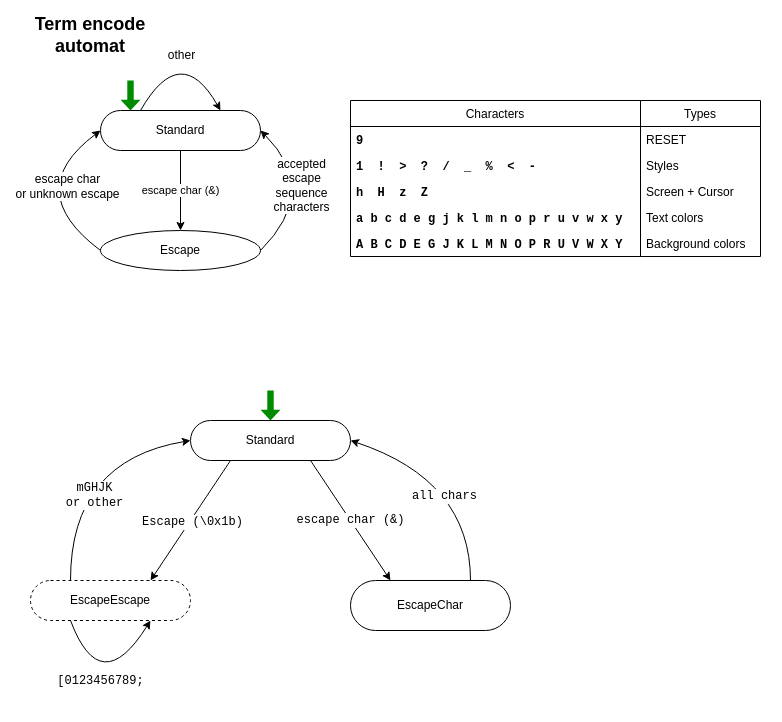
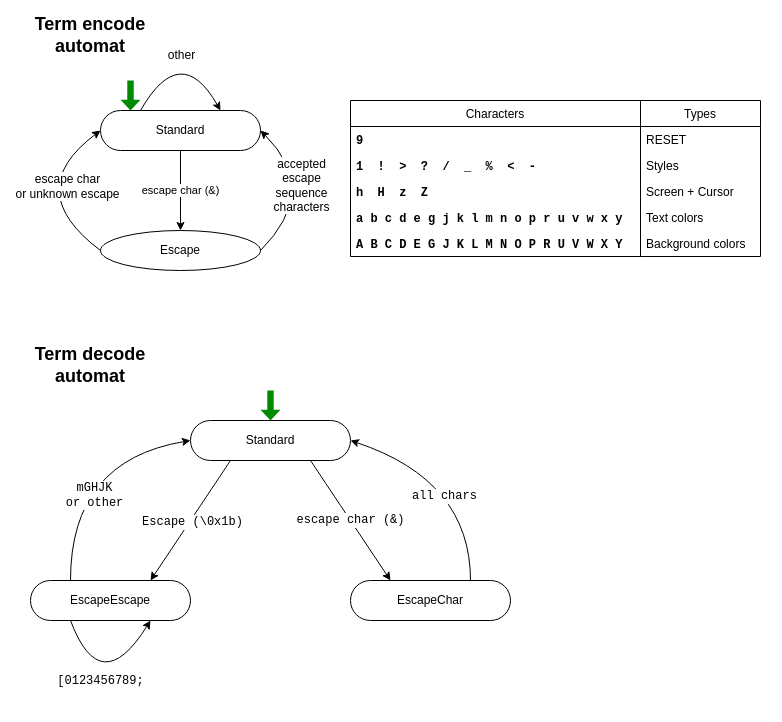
+ <mxCell id="24" value="Term decode automat" style="text;html=1;strokeColor=none;fillColor=none;align=center;verticalAlign=middle;whiteSpace=wrap;rounded=0;fontSize=18;fontStyle=1" vertex="1" parent="1"><mxGeometry x="30" y="350" width="120" height="30" as="geometry" /></mxCell>
- <mxCell id="31" value="EscapeEscape" style="rounded=1;whiteSpace=wrap;html=1;arcSize=50;dashed=1;" vertex="1" parent="1"><mxGeometry x="30" y="580" width="160" height="40" as="geometry" /></mxCell>
+ <mxCell id="31" value="EscapeEscape" style="rounded=1;whiteSpace=wrap;html=1;arcSize=50;" vertex="1" parent="1"><mxGeometry x="30" y="580" width="160" height="40" as="geometry" /></mxCell>
- <mxCell id="34" value="EscapeChar" style="rounded=1;whiteSpace=wrap;html=1;arcSize=50;" vertex="1" parent="1"><mxGeometry x="350" y="580" width="160" height="50" as="geometry" /></mxCell>
+ <mxCell id="34" value="EscapeChar" style="rounded=1;whiteSpace=wrap;html=1;arcSize=50;" vertex="1" parent="1"><mxGeometry x="350" y="580" width="160" height="40" as="geometry" /></mxCell>
